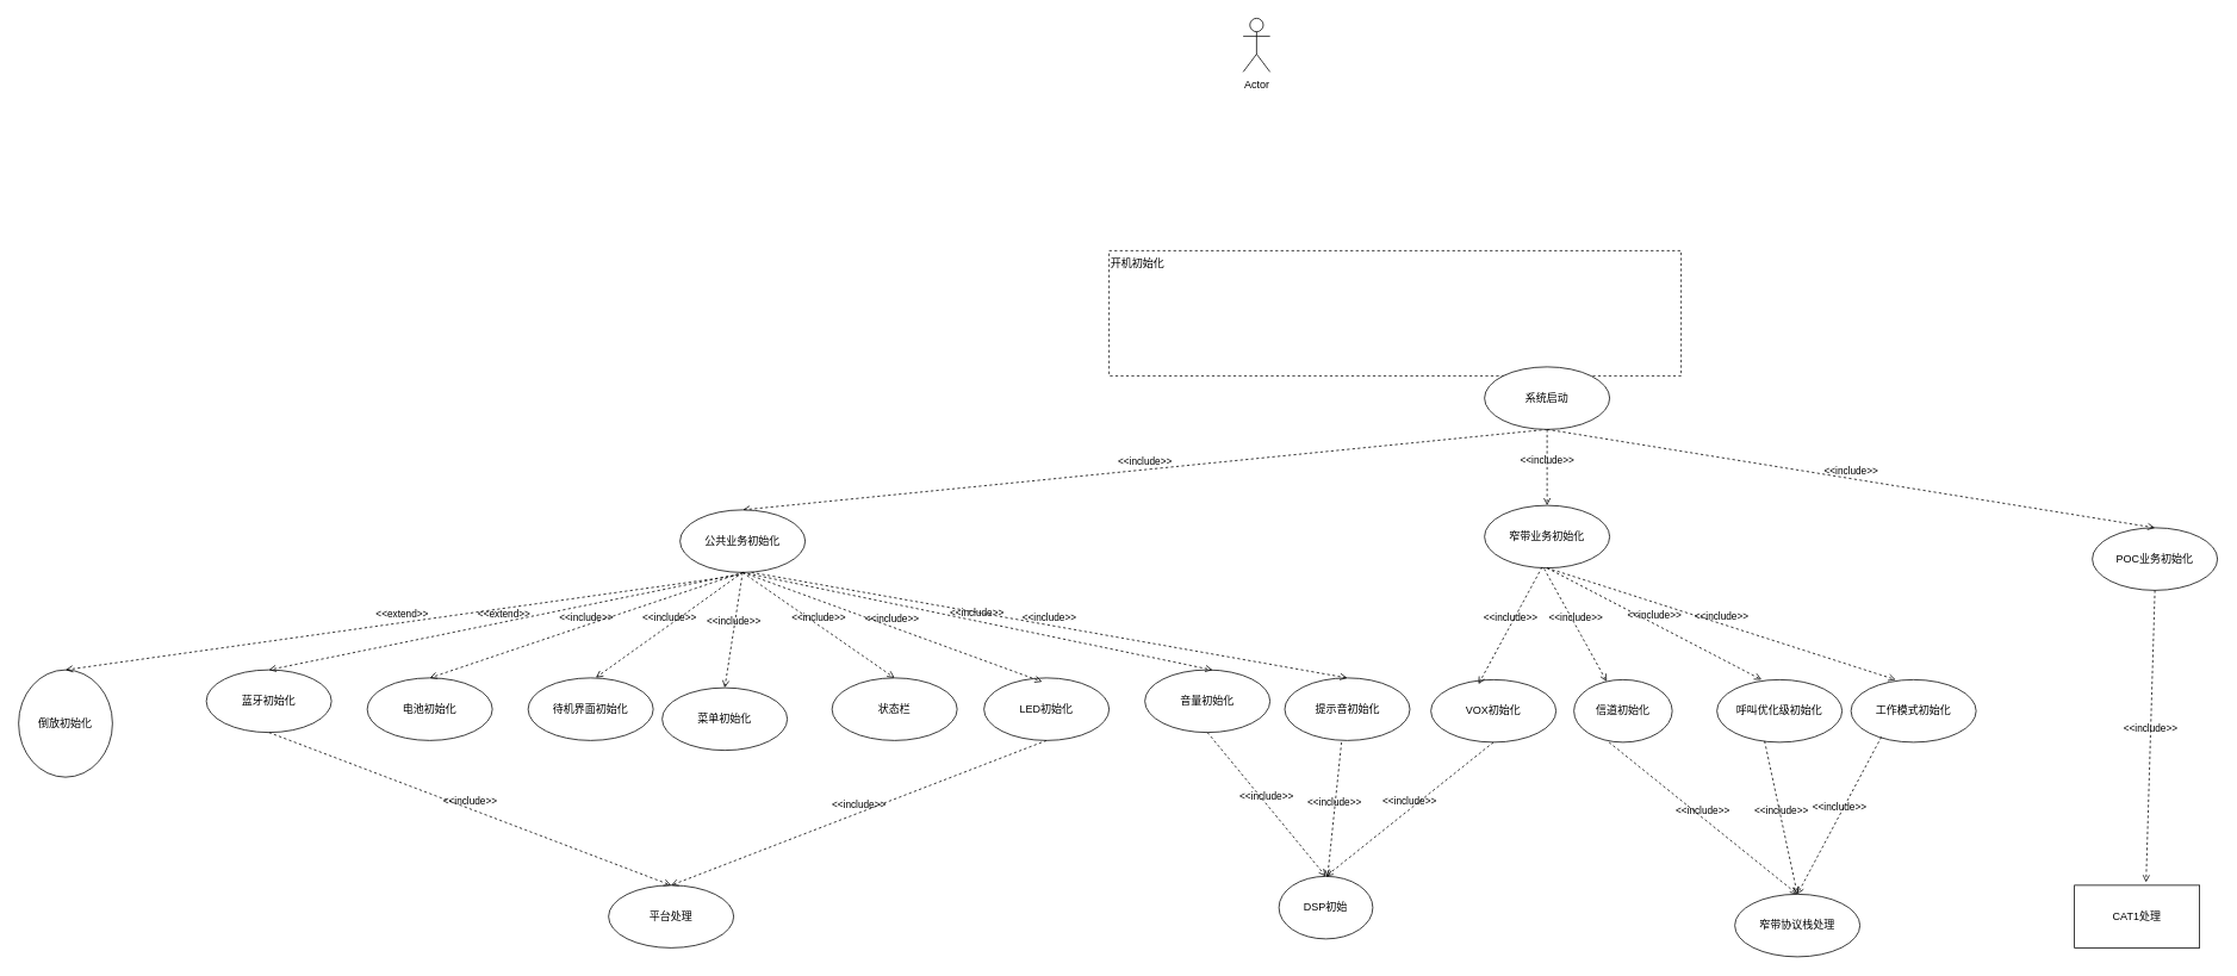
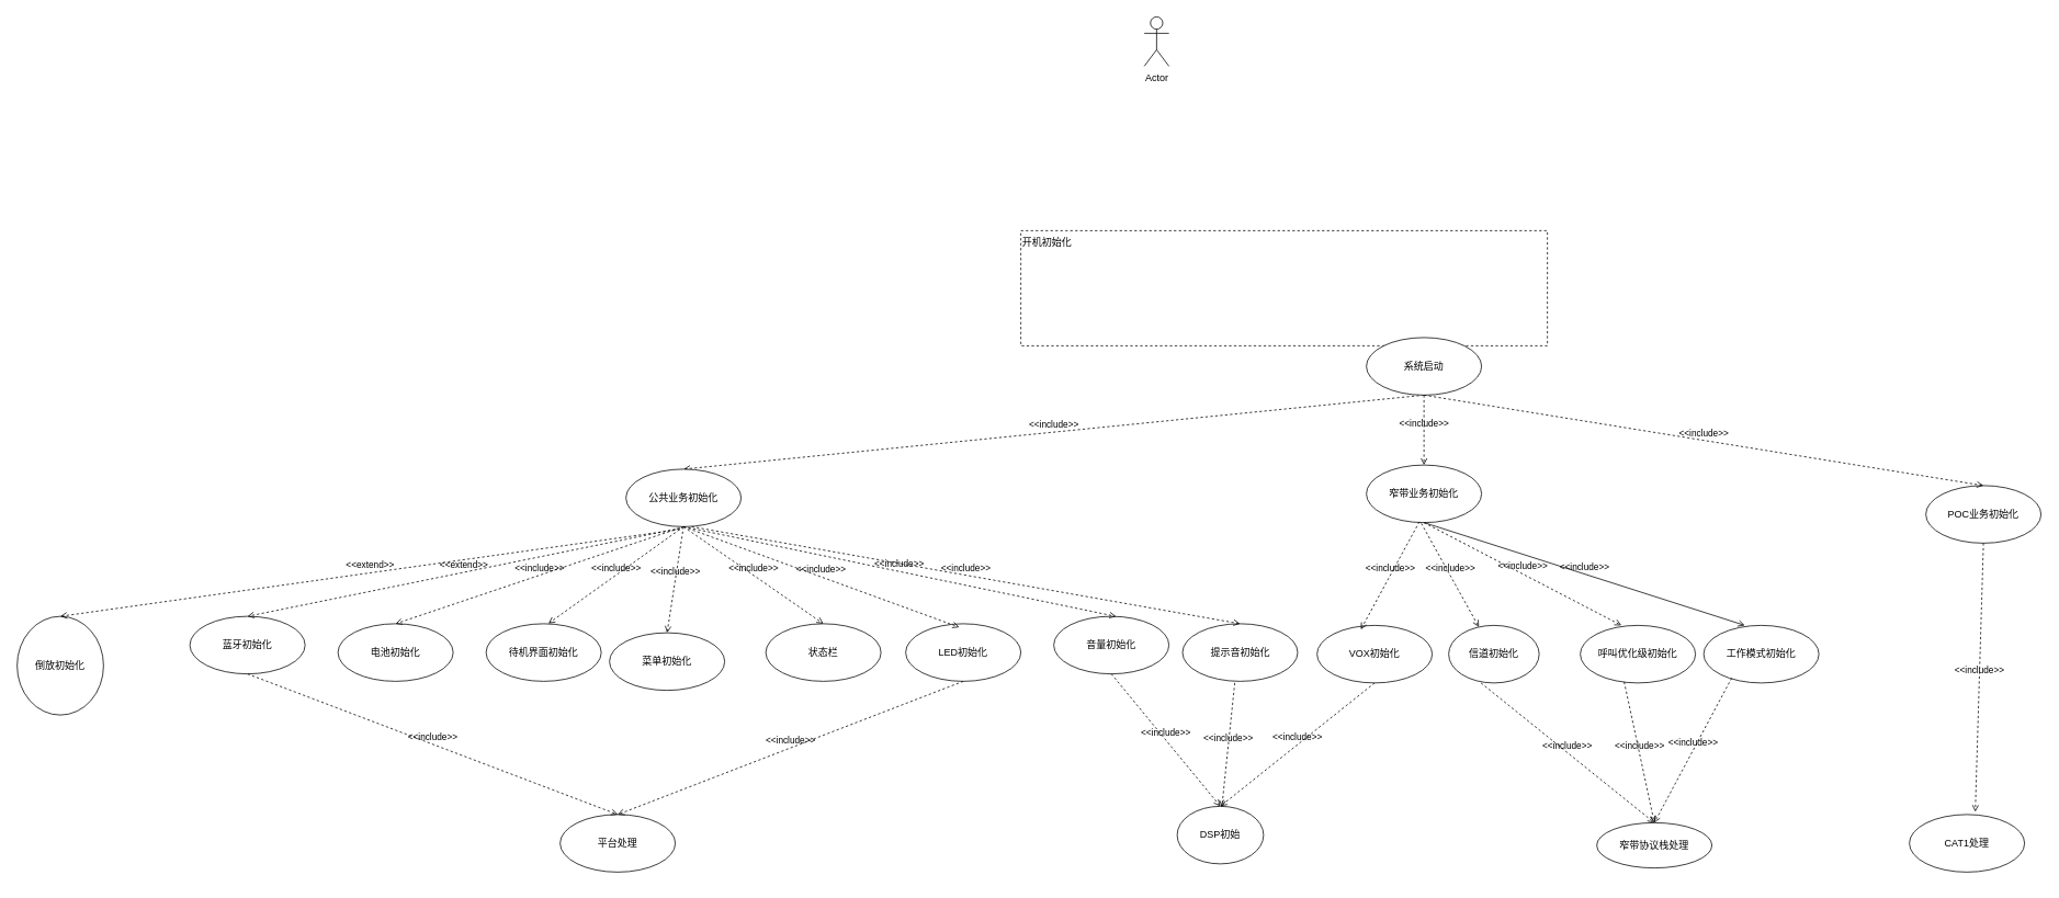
- <mxCell id="45" value="&amp;lt;&amp;lt;include&amp;gt;&amp;gt;" style="html=1;verticalAlign=bottom;labelBackgroundColor=none;endArrow=open;endFill=0;dashed=1;rounded=0;entryX=0.357;entryY=0;entryDx=0;entryDy=0;entryPerimeter=0;exitX=0.5;exitY=1;exitDx=0;exitDy=0;" edge="1" parent="1" source="9" target="42"><mxGeometry width="160" relative="1" as="geometry"><mxPoint x="1769" y="654" as="sourcePoint" /><mxPoint x="1980" y="770" as="targetPoint" /></mxGeometry></mxCell>
+ <mxCell id="45" value="&amp;lt;&amp;lt;include&amp;gt;&amp;gt;" style="html=1;verticalAlign=bottom;labelBackgroundColor=none;endArrow=open;endFill=0;dashed=0;rounded=0;entryX=0.357;entryY=0;entryDx=0;entryDy=0;entryPerimeter=0;exitX=0.5;exitY=1;exitDx=0;exitDy=0;" edge="1" parent="1" source="9" target="42"><mxGeometry width="160" relative="1" as="geometry"><mxPoint x="1769" y="654" as="sourcePoint" /><mxPoint x="1980" y="770" as="targetPoint" /></mxGeometry></mxCell>
- <mxCell id="35" value="CAT1处理" style="whiteSpace=wrap;html=1;rounded=0;" vertex="1" parent="1"><mxGeometry x="2320" y="990" width="140" height="70" as="geometry" /></mxCell>
+ <mxCell id="35" value="CAT1处理" style="ellipse;whiteSpace=wrap;html=1;" vertex="1" parent="1"><mxGeometry x="2320" y="990" width="140" height="70" as="geometry" /></mxCell>
- <mxCell id="30" value="窄带协议栈处理" style="ellipse;whiteSpace=wrap;html=1;" vertex="1" parent="1"><mxGeometry x="1940" y="1000" width="140" height="70" as="geometry" /></mxCell>
+ <mxCell id="30" value="窄带协议栈处理" style="ellipse;whiteSpace=wrap;html=1;" vertex="1" parent="1"><mxGeometry x="1940" y="1000" width="140" height="55" as="geometry" /></mxCell>
